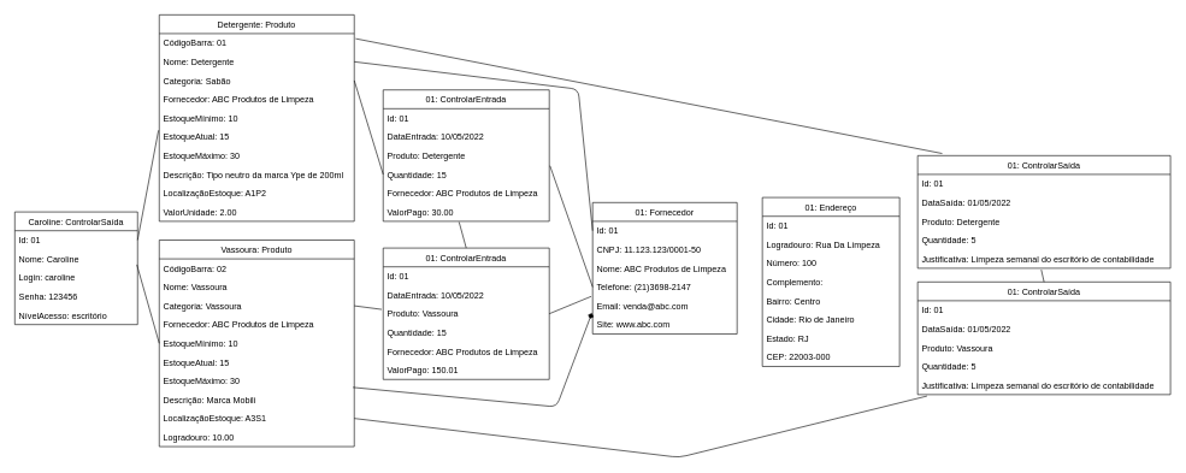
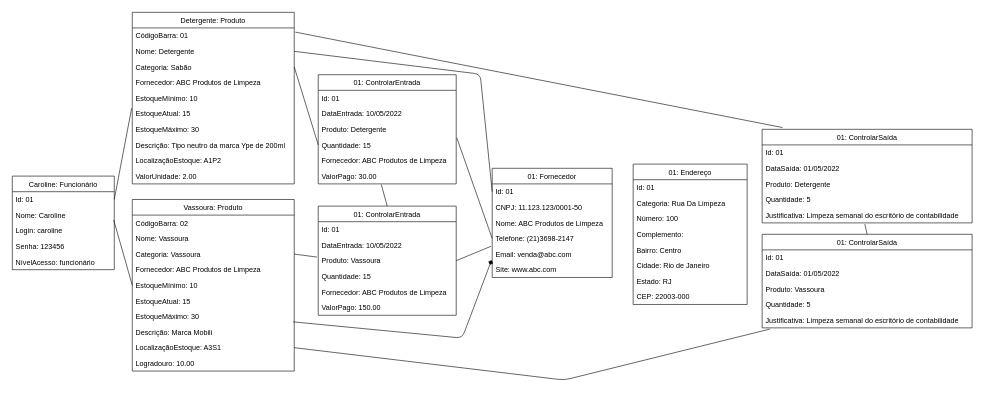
- <mxCell id="2" value="Caroline: ControlarSaída" style="swimlane;fontStyle=0;childLayout=stackLayout;horizontal=1;startSize=26;fillColor=none;horizontalStack=0;resizeParent=1;resizeParentMax=0;resizeLast=0;collapsible=1;marginBottom=0;" parent="1" vertex="1"><mxGeometry x="20" y="293" width="170" height="156" as="geometry" /></mxCell>
+ <mxCell id="2" value="Caroline: Funcionário" style="swimlane;fontStyle=0;childLayout=stackLayout;horizontal=1;startSize=26;fillColor=none;horizontalStack=0;resizeParent=1;resizeParentMax=0;resizeLast=0;collapsible=1;marginBottom=0;" parent="1" vertex="1"><mxGeometry x="20" y="293" width="170" height="156" as="geometry" /></mxCell>
- <mxCell id="60" value="Logradouro: Rua Da Limpeza" style="text;strokeColor=none;fillColor=none;align=left;verticalAlign=top;spacingLeft=4;spacingRight=4;overflow=hidden;rotatable=0;points=[[0,0.5],[1,0.5]];portConstraint=eastwest;" parent="58" vertex="1"><mxGeometry y="52" width="190" height="26" as="geometry" /></mxCell>
+ <mxCell id="60" value="Categoria: Rua Da Limpeza" style="text;strokeColor=none;fillColor=none;align=left;verticalAlign=top;spacingLeft=4;spacingRight=4;overflow=hidden;rotatable=0;points=[[0,0.5],[1,0.5]];portConstraint=eastwest;" parent="58" vertex="1"><mxGeometry y="52" width="190" height="26" as="geometry" /></mxCell>
- <mxCell id="7" value="NívelAcesso: escritório" style="text;strokeColor=none;fillColor=none;align=left;verticalAlign=top;spacingLeft=4;spacingRight=4;overflow=hidden;rotatable=0;points=[[0,0.5],[1,0.5]];portConstraint=eastwest;" parent="2" vertex="1"><mxGeometry y="130" width="170" height="26" as="geometry" /></mxCell>
+ <mxCell id="7" value="NívelAcesso: funcionário" style="text;strokeColor=none;fillColor=none;align=left;verticalAlign=top;spacingLeft=4;spacingRight=4;overflow=hidden;rotatable=0;points=[[0,0.5],[1,0.5]];portConstraint=eastwest;" parent="2" vertex="1"><mxGeometry y="130" width="170" height="26" as="geometry" /></mxCell>
- <mxCell id="46" value="ValorPago: 150.01" style="text;strokeColor=none;fillColor=none;align=left;verticalAlign=top;spacingLeft=4;spacingRight=4;overflow=hidden;rotatable=0;points=[[0,0.5],[1,0.5]];portConstraint=eastwest;" parent="40" vertex="1"><mxGeometry y="156" width="230" height="26" as="geometry" /></mxCell>
+ <mxCell id="46" value="ValorPago: 150.00" style="text;strokeColor=none;fillColor=none;align=left;verticalAlign=top;spacingLeft=4;spacingRight=4;overflow=hidden;rotatable=0;points=[[0,0.5],[1,0.5]];portConstraint=eastwest;" parent="40" vertex="1"><mxGeometry y="156" width="230" height="26" as="geometry" /></mxCell>
